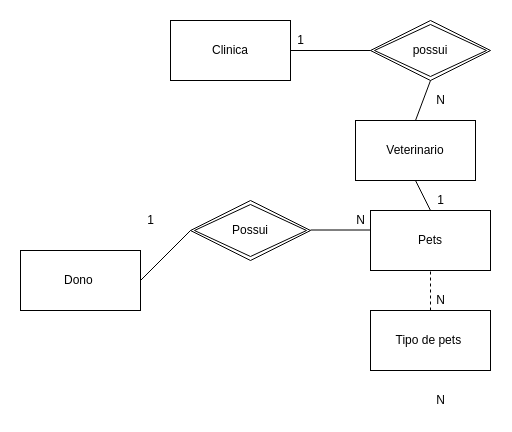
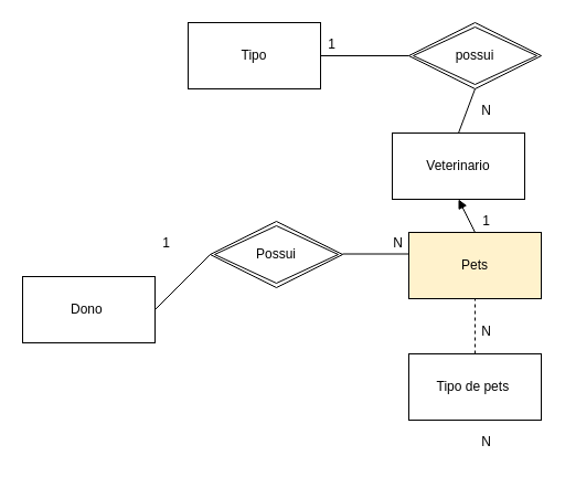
- <mxCell id="2" value="Clinica" style="rounded=0;whiteSpace=wrap;html=1;" vertex="1" parent="1"><mxGeometry x="170" y="20" width="120" height="60" as="geometry" /></mxCell>
+ <mxCell id="2" value="Tipo" style="rounded=0;whiteSpace=wrap;html=1;" vertex="1" parent="1"><mxGeometry x="170" y="20" width="120" height="60" as="geometry" /></mxCell>
- <mxCell id="14" value="" style="endArrow=none;html=1;entryX=0.5;entryY=1;entryDx=0;entryDy=0;exitX=0.5;exitY=0;exitDx=0;exitDy=0;" edge="1" parent="1" source="7" target="3"><mxGeometry width="50" height="50" relative="1" as="geometry"><mxPoint x="429" y="200" as="sourcePoint" /><mxPoint x="479" y="150" as="targetPoint" /></mxGeometry></mxCell>
+ <mxCell id="14" value="" style="endArrow=block;html=1;entryX=0.5;entryY=1;entryDx=0;entryDy=0;exitX=0.5;exitY=0;exitDx=0;exitDy=0;" edge="1" parent="1" source="7" target="3"><mxGeometry width="50" height="50" relative="1" as="geometry"><mxPoint x="429" y="200" as="sourcePoint" /><mxPoint x="479" y="150" as="targetPoint" /></mxGeometry></mxCell>
- <mxCell id="7" value="Pets" style="rounded=0;whiteSpace=wrap;html=1;" vertex="1" parent="1"><mxGeometry x="370" y="210" width="120" height="60" as="geometry" /></mxCell>
+ <mxCell id="7" value="Pets" style="rounded=0;whiteSpace=wrap;html=1;fillColor=#fff2cc;" vertex="1" parent="1"><mxGeometry x="370" y="210" width="120" height="60" as="geometry" /></mxCell>
- <mxCell id="13" value="Tipo de pets&amp;nbsp;" style="rounded=0;whiteSpace=wrap;html=1;" vertex="1" parent="1"><mxGeometry x="370" y="310" width="120" height="60" as="geometry" /></mxCell>
+ <mxCell id="13" value="Tipo de pets&amp;nbsp;" style="rounded=0;whiteSpace=wrap;html=1;" vertex="1" parent="1"><mxGeometry x="370" y="320" width="120" height="60" as="geometry" /></mxCell>
